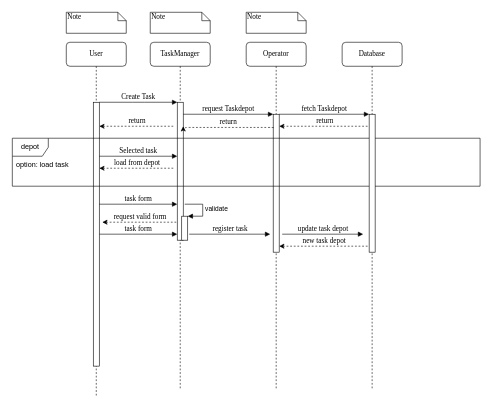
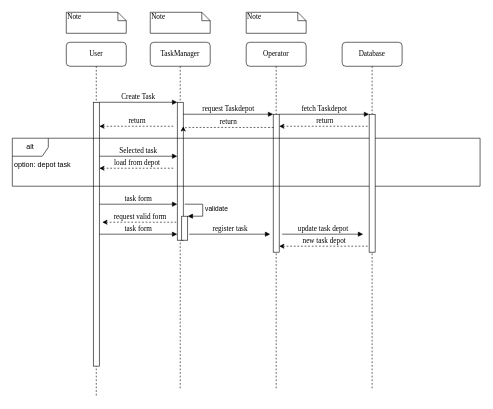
- <mxCell id="15" value="depot" style="shape=umlFrame;whiteSpace=wrap;html=1;" parent="12" vertex="1"><mxGeometry x="-90" y="160" width="780" height="80" as="geometry" /></mxCell>
+ <mxCell id="15" value="alt" style="shape=umlFrame;whiteSpace=wrap;html=1;" parent="12" vertex="1"><mxGeometry x="-90" y="160" width="780" height="80" as="geometry" /></mxCell>
- <mxCell id="25" value="&lt;span style=&quot;font-weight: normal;&quot;&gt;&lt;font style=&quot;font-size: 12px;&quot;&gt;option: load task&lt;/font&gt;&lt;/span&gt;" style="text;strokeColor=none;fillColor=none;html=1;fontSize=24;fontStyle=1;verticalAlign=middle;align=center;" parent="1" vertex="1"><mxGeometry x="20" y="250" width="100" height="40" as="geometry" /></mxCell>
+ <mxCell id="25" value="&lt;span style=&quot;font-weight: normal;&quot;&gt;&lt;font style=&quot;font-size: 12px;&quot;&gt;option: depot task&lt;/font&gt;&lt;/span&gt;" style="text;strokeColor=none;fillColor=none;html=1;fontSize=24;fontStyle=1;verticalAlign=middle;align=center;" parent="1" vertex="1"><mxGeometry x="20" y="250" width="100" height="40" as="geometry" /></mxCell>
